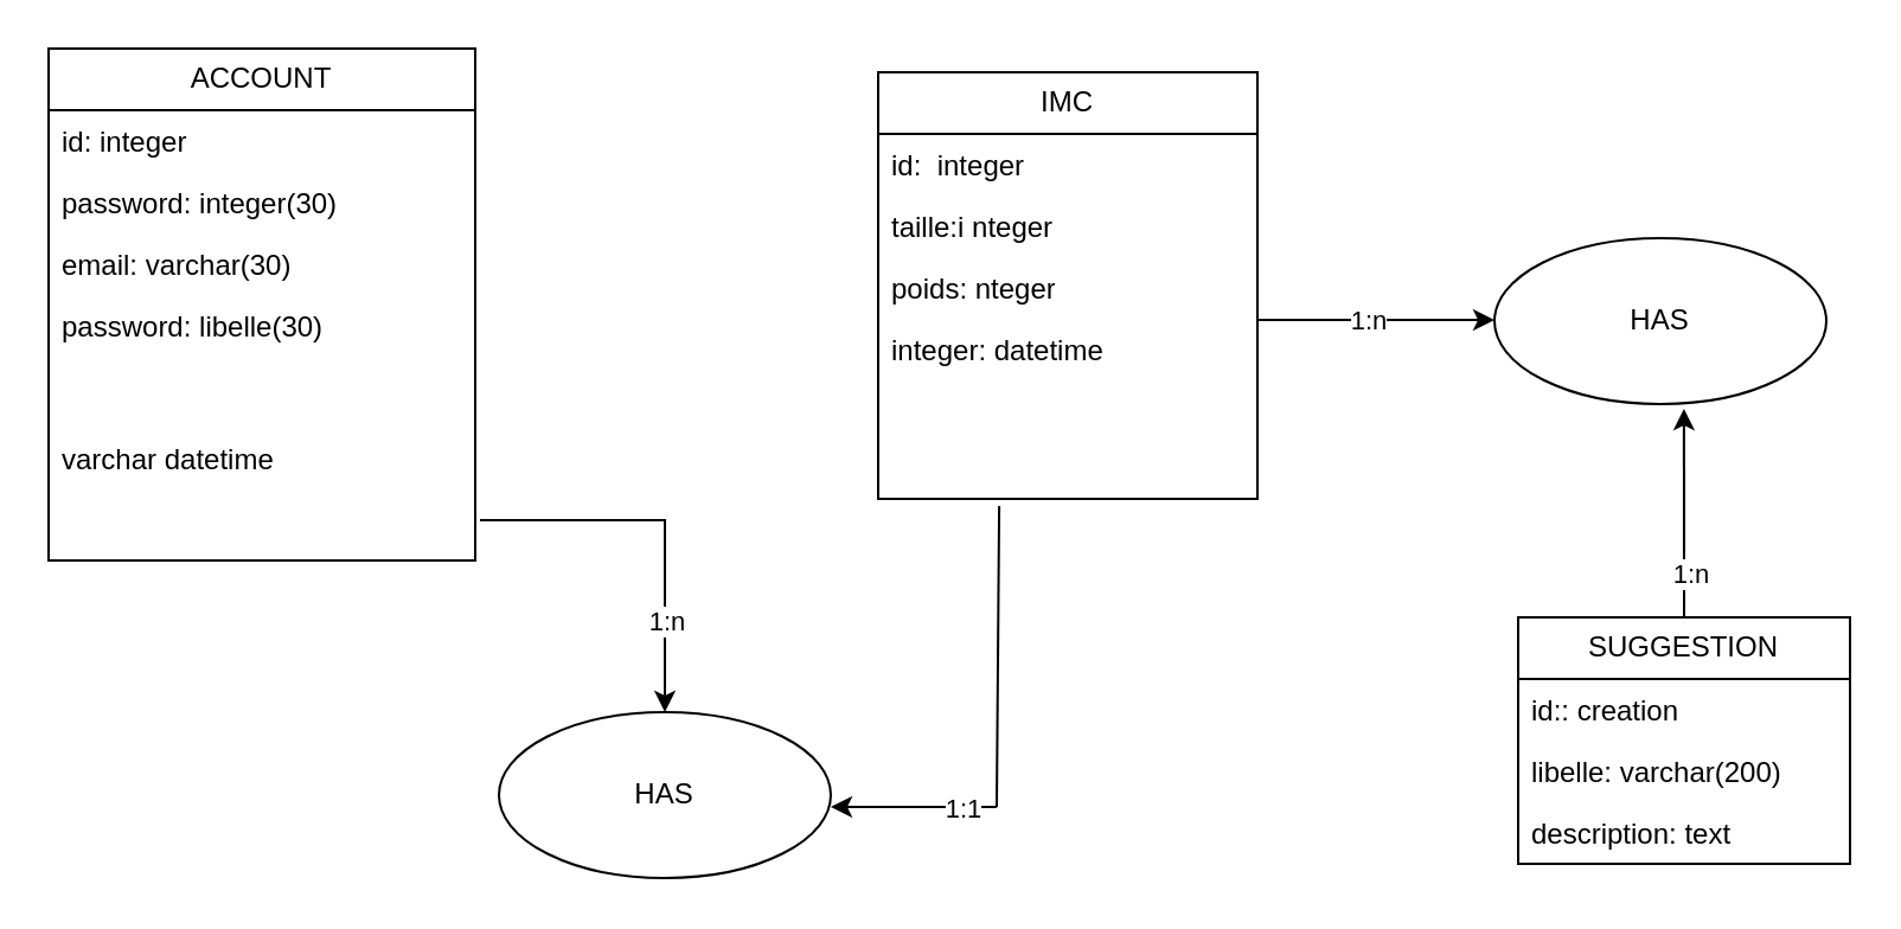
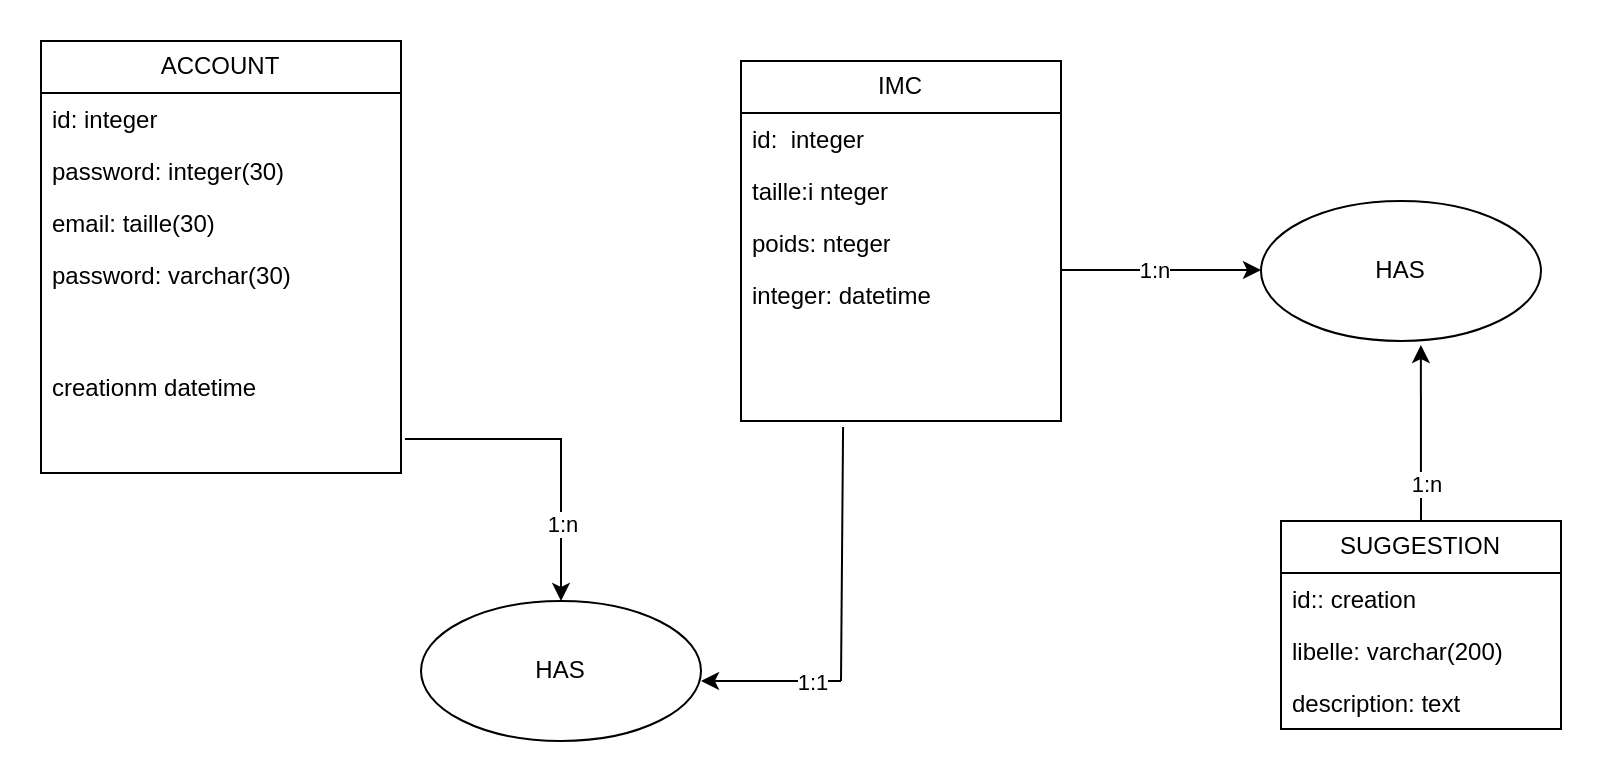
- <mxCell id="7" value="email: varchar(30)" style="text;strokeColor=none;fillColor=none;align=left;verticalAlign=top;spacingLeft=4;spacingRight=4;overflow=hidden;rotatable=0;points=[[0,0.5],[1,0.5]];portConstraint=eastwest;whiteSpace=wrap;html=1;" parent="4" vertex="1"><mxGeometry y="78" width="180" height="26" as="geometry" /></mxCell>
+ <mxCell id="7" value="email: taille(30)" style="text;strokeColor=none;fillColor=none;align=left;verticalAlign=top;spacingLeft=4;spacingRight=4;overflow=hidden;rotatable=0;points=[[0,0.5],[1,0.5]];portConstraint=eastwest;whiteSpace=wrap;html=1;" parent="4" vertex="1"><mxGeometry y="78" width="180" height="26" as="geometry" /></mxCell>
- <mxCell id="8" value="password: libelle(30)" style="text;strokeColor=none;fillColor=none;align=left;verticalAlign=top;spacingLeft=4;spacingRight=4;overflow=hidden;rotatable=0;points=[[0,0.5],[1,0.5]];portConstraint=eastwest;whiteSpace=wrap;html=1;" vertex="1" parent="4"><mxGeometry y="104" width="180" height="56" as="geometry" /></mxCell>
+ <mxCell id="8" value="password: varchar(30)" style="text;strokeColor=none;fillColor=none;align=left;verticalAlign=top;spacingLeft=4;spacingRight=4;overflow=hidden;rotatable=0;points=[[0,0.5],[1,0.5]];portConstraint=eastwest;whiteSpace=wrap;html=1;" vertex="1" parent="4"><mxGeometry y="104" width="180" height="56" as="geometry" /></mxCell>
- <mxCell id="9" value="varchar datetime" style="text;strokeColor=none;fillColor=none;align=left;verticalAlign=top;spacingLeft=4;spacingRight=4;overflow=hidden;rotatable=0;points=[[0,0.5],[1,0.5]];portConstraint=eastwest;whiteSpace=wrap;html=1;" vertex="1" parent="4"><mxGeometry y="160" width="180" height="56" as="geometry" /></mxCell>
+ <mxCell id="9" value="creationm datetime" style="text;strokeColor=none;fillColor=none;align=left;verticalAlign=top;spacingLeft=4;spacingRight=4;overflow=hidden;rotatable=0;points=[[0,0.5],[1,0.5]];portConstraint=eastwest;whiteSpace=wrap;html=1;" vertex="1" parent="4"><mxGeometry y="160" width="180" height="56" as="geometry" /></mxCell>
